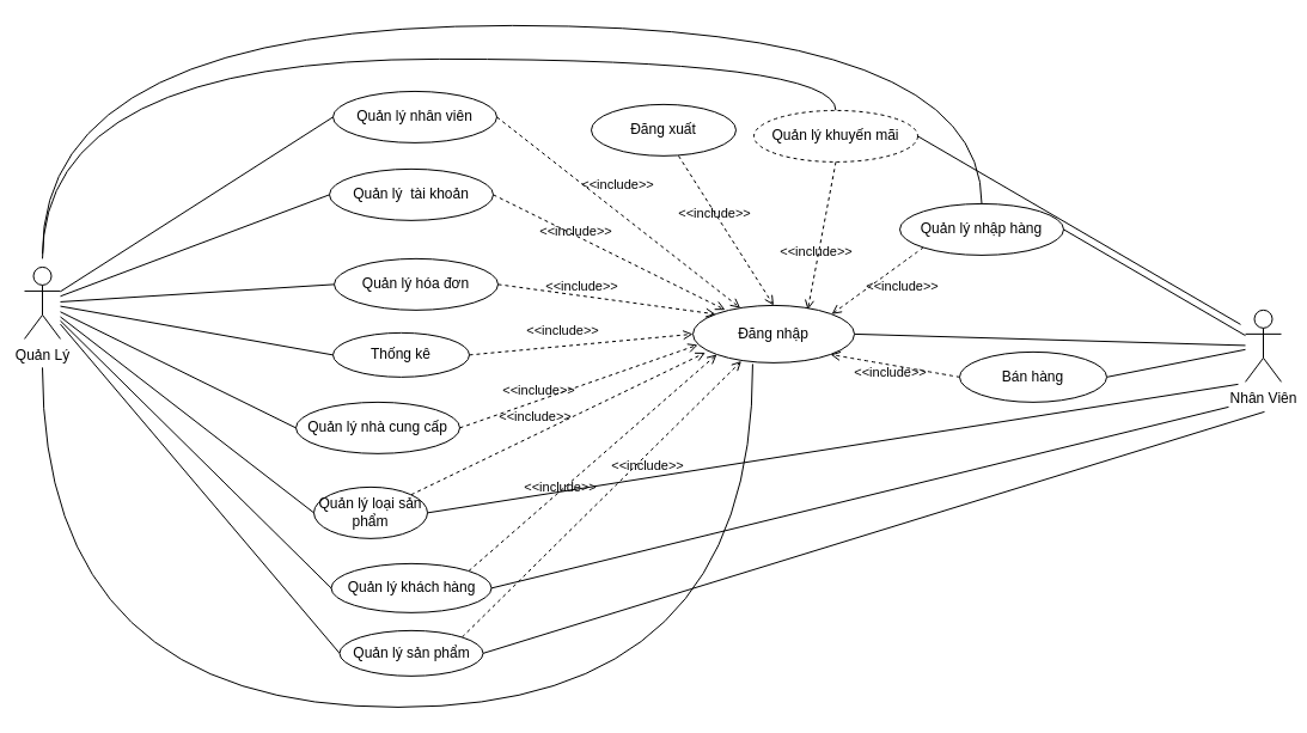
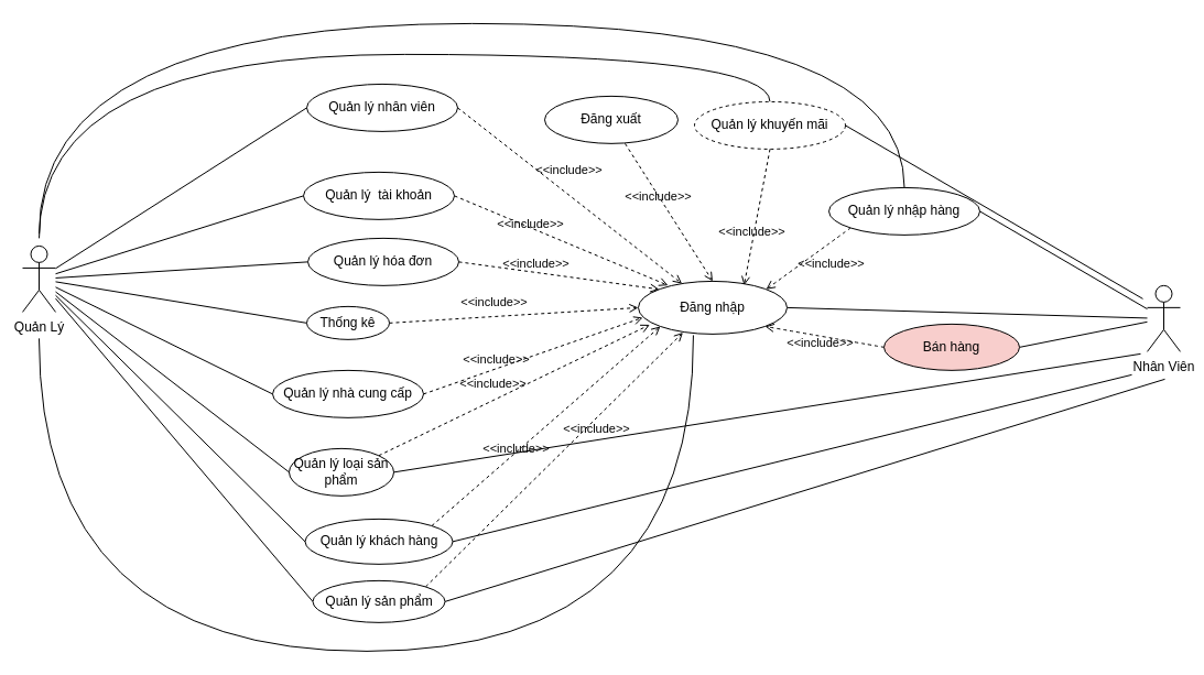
- <mxCell id="22" value="Quản lý&amp;nbsp; tài khoản" style="ellipse;whiteSpace=wrap;html=1;" parent="1" vertex="1"><mxGeometry x="275" y="140.86" width="137" height="43" as="geometry" /></mxCell>
+ <mxCell id="22" value="Quản lý&amp;nbsp; tài khoản" style="ellipse;whiteSpace=wrap;html=1;" parent="1" vertex="1"><mxGeometry x="275" y="155.86" width="137" height="43" as="geometry" /></mxCell>
- <mxCell id="24" value="Thống kê" style="ellipse;whiteSpace=wrap;html=1;" parent="1" vertex="1"><mxGeometry x="278" y="277.86" width="114" height="37" as="geometry" /></mxCell>
+ <mxCell id="24" value="Thống kê" style="ellipse;whiteSpace=wrap;html=1;" parent="1" vertex="1"><mxGeometry x="278" y="277.86" width="75" height="30" as="geometry" /></mxCell>
- <mxCell id="30" value="Bán hàng" style="ellipse;whiteSpace=wrap;html=1;" parent="1" vertex="1"><mxGeometry x="802" y="293.86" width="123" height="42" as="geometry" /></mxCell>
+ <mxCell id="30" value="Bán hàng" style="ellipse;whiteSpace=wrap;html=1;fillColor=#f8cecc;" parent="1" vertex="1"><mxGeometry x="802" y="293.86" width="123" height="42" as="geometry" /></mxCell>
